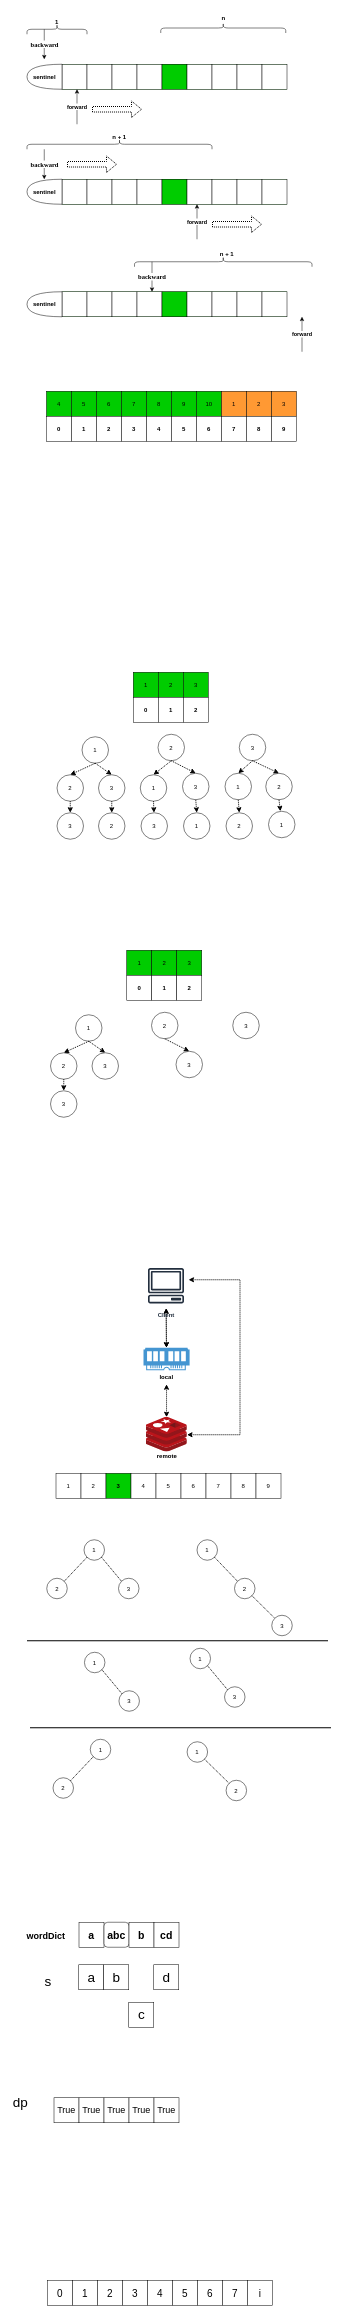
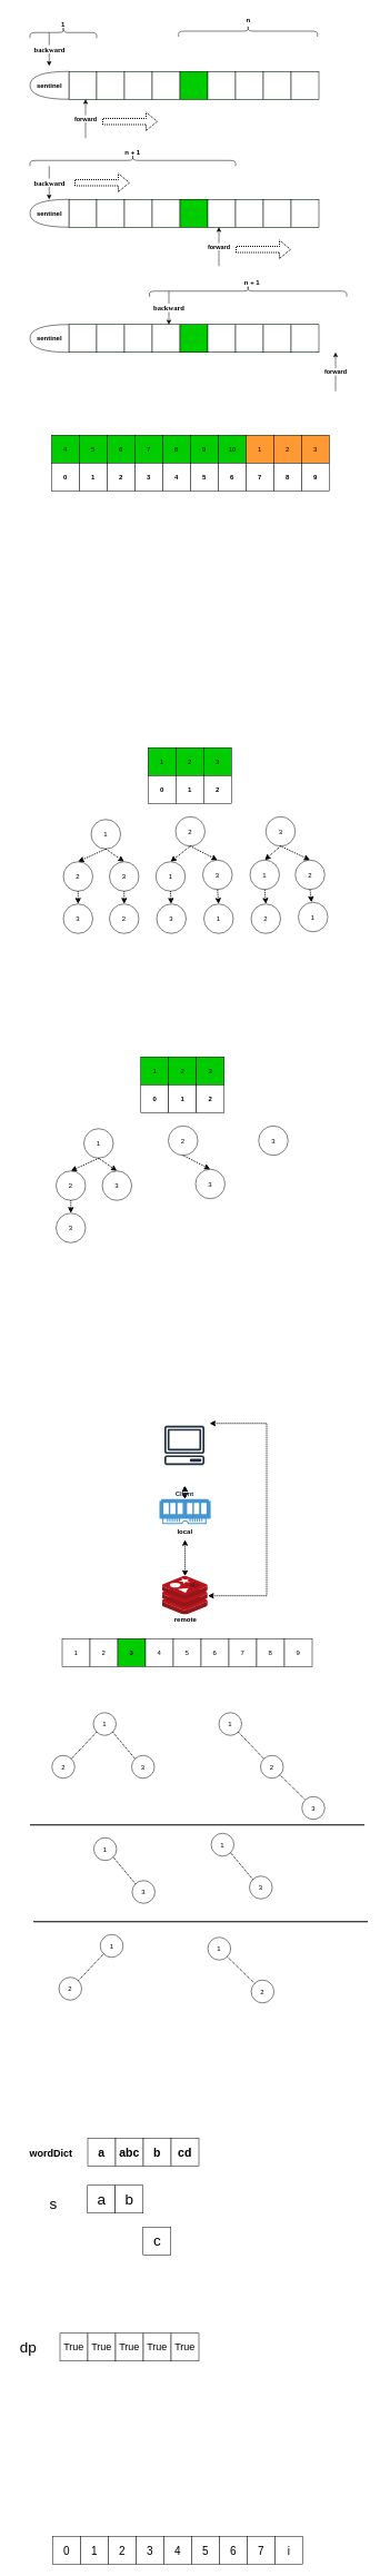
- <mxCell id="130" value="&lt;b&gt;Client&lt;/b&gt;" style="sketch=0;outlineConnect=0;fontColor=#232F3E;gradientColor=none;strokeColor=#232F3E;fillColor=#ffffff;dashed=0;verticalLabelPosition=bottom;verticalAlign=top;align=center;html=1;fontSize=12;fontStyle=0;aspect=fixed;shape=mxgraph.aws4.resourceIcon;resIcon=mxgraph.aws4.client;" vertex="1" parent="1"><mxGeometry x="286" y="2526" width="90" height="90" as="geometry" /></mxCell>
+ <mxCell id="130" value="&lt;b&gt;Client&lt;/b&gt;" style="sketch=0;outlineConnect=0;fontColor=#232F3E;gradientColor=none;strokeColor=#232F3E;fillColor=#ffffff;dashed=0;verticalLabelPosition=bottom;verticalAlign=top;align=center;html=1;fontSize=12;fontStyle=0;aspect=fixed;shape=mxgraph.aws4.resourceIcon;resIcon=mxgraph.aws4.client;" vertex="1" parent="1"><mxGeometry x="286" y="2526" width="90" height="145" as="geometry" /></mxCell>
- <mxCell id="177" value="abc" style="whiteSpace=wrap;html=1;aspect=fixed;fontStyle=1;fontSize=21;rounded=1;" vertex="1" parent="1"><mxGeometry x="207" y="3844" width="50" height="50" as="geometry" /></mxCell>
+ <mxCell id="177" value="abc" style="whiteSpace=wrap;html=1;aspect=fixed;fontStyle=1;fontSize=21;" vertex="1" parent="1"><mxGeometry x="207" y="3844" width="50" height="50" as="geometry" /></mxCell>
- <mxCell id="170" value="d" style="whiteSpace=wrap;html=1;aspect=fixed;fontSize=27;" vertex="1" parent="1"><mxGeometry x="306.5" y="3929" width="50" height="50" as="geometry" /></mxCell>
- <mxCell id="182" value="dp" style="text;html=1;strokeColor=none;fillColor=none;align=center;verticalAlign=middle;whiteSpace=wrap;rounded=0;fontSize=27;" vertex="1" parent="1"><mxGeometry x="10" y="4190" width="60" height="30" as="geometry" /></mxCell>
+ <mxCell id="182" value="dp" style="text;html=1;strokeColor=none;fillColor=none;align=center;verticalAlign=middle;whiteSpace=wrap;rounded=0;fontSize=27;" vertex="1" parent="1"><mxGeometry x="20" y="4205" width="60" height="30" as="geometry" /></mxCell>
